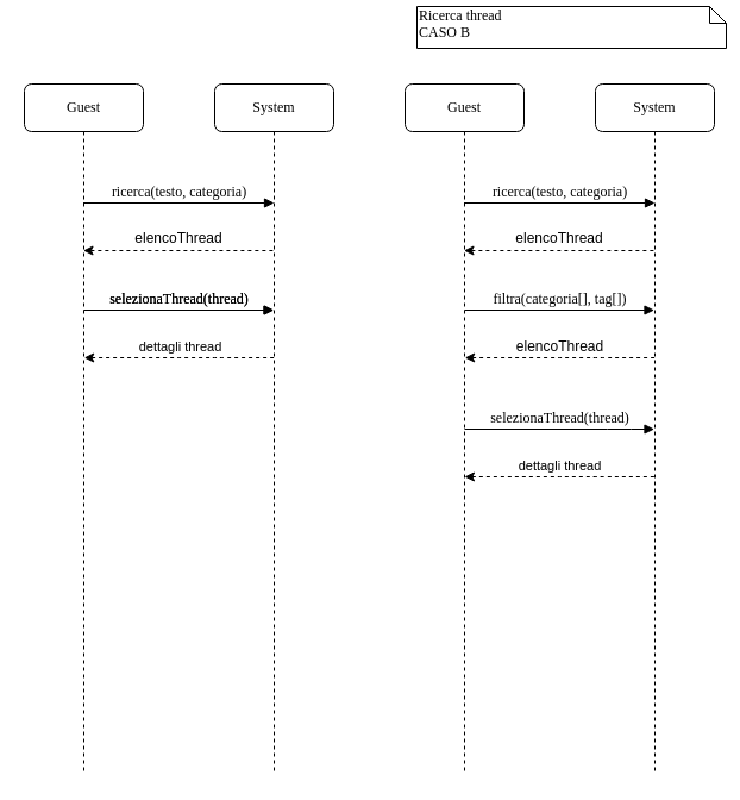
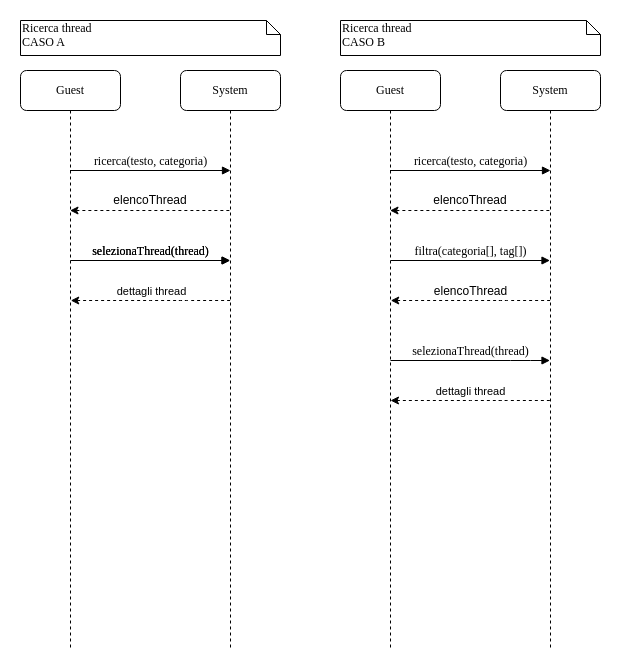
- <mxCell id="14" value="Ricerca thread&lt;br&gt;CASO B" style="shape=note;whiteSpace=wrap;html=1;size=14;verticalAlign=top;align=left;spacingTop=-6;rounded=0;shadow=0;comic=0;labelBackgroundColor=none;strokeWidth=1;fontFamily=Verdana;fontSize=12" vertex="1" parent="1"><mxGeometry x="350" y="5" width="260" height="35" as="geometry" /></mxCell>
+ <mxCell id="14" value="Ricerca thread&lt;br&gt;CASO B" style="shape=note;whiteSpace=wrap;html=1;size=14;verticalAlign=top;align=left;spacingTop=-6;rounded=0;shadow=0;comic=0;labelBackgroundColor=none;strokeWidth=1;fontFamily=Verdana;fontSize=12" vertex="1" parent="1"><mxGeometry x="340" y="20" width="260" height="35" as="geometry" /></mxCell>
+ <mxCell id="5" value="Ricerca thread&lt;br&gt;CASO A" style="shape=note;whiteSpace=wrap;html=1;size=14;verticalAlign=top;align=left;spacingTop=-6;rounded=0;shadow=0;comic=0;labelBackgroundColor=none;strokeWidth=1;fontFamily=Verdana;fontSize=12" parent="1" vertex="1"><mxGeometry x="20" y="20" width="260" height="35" as="geometry" /></mxCell>
